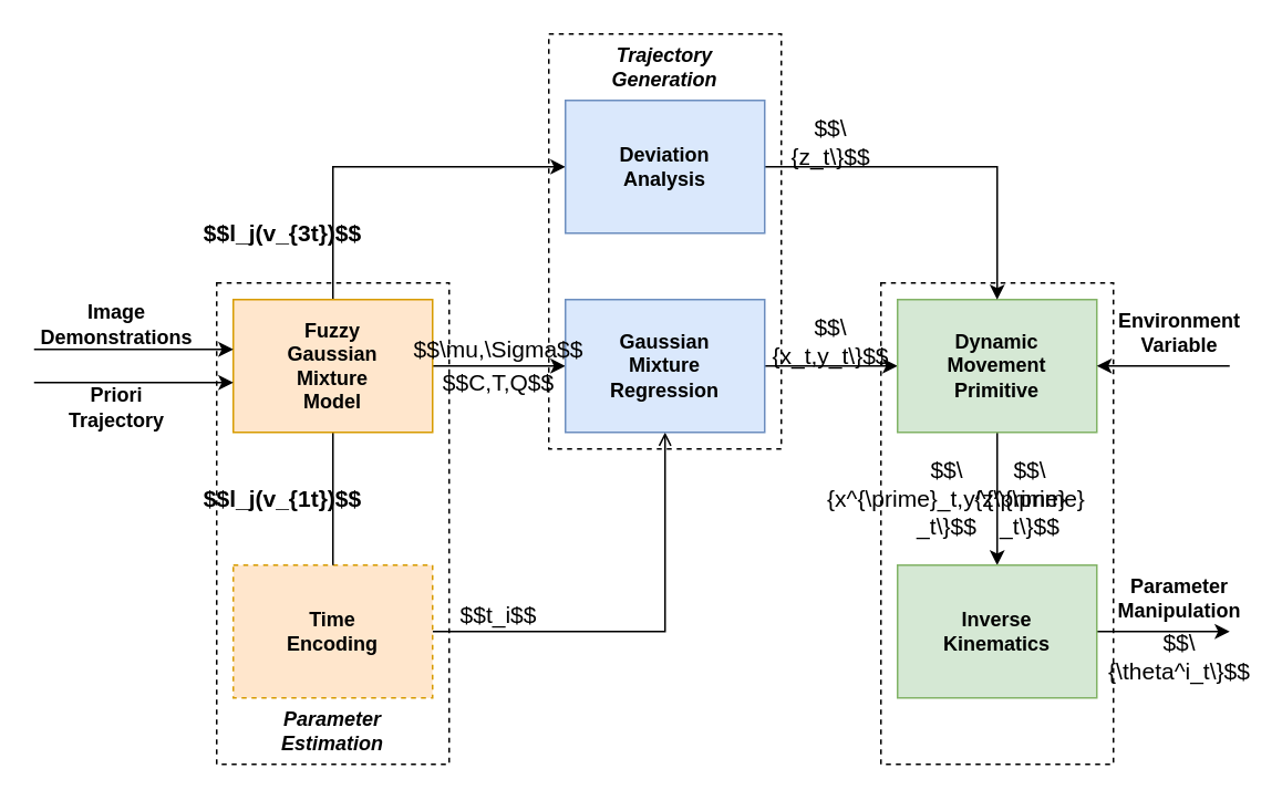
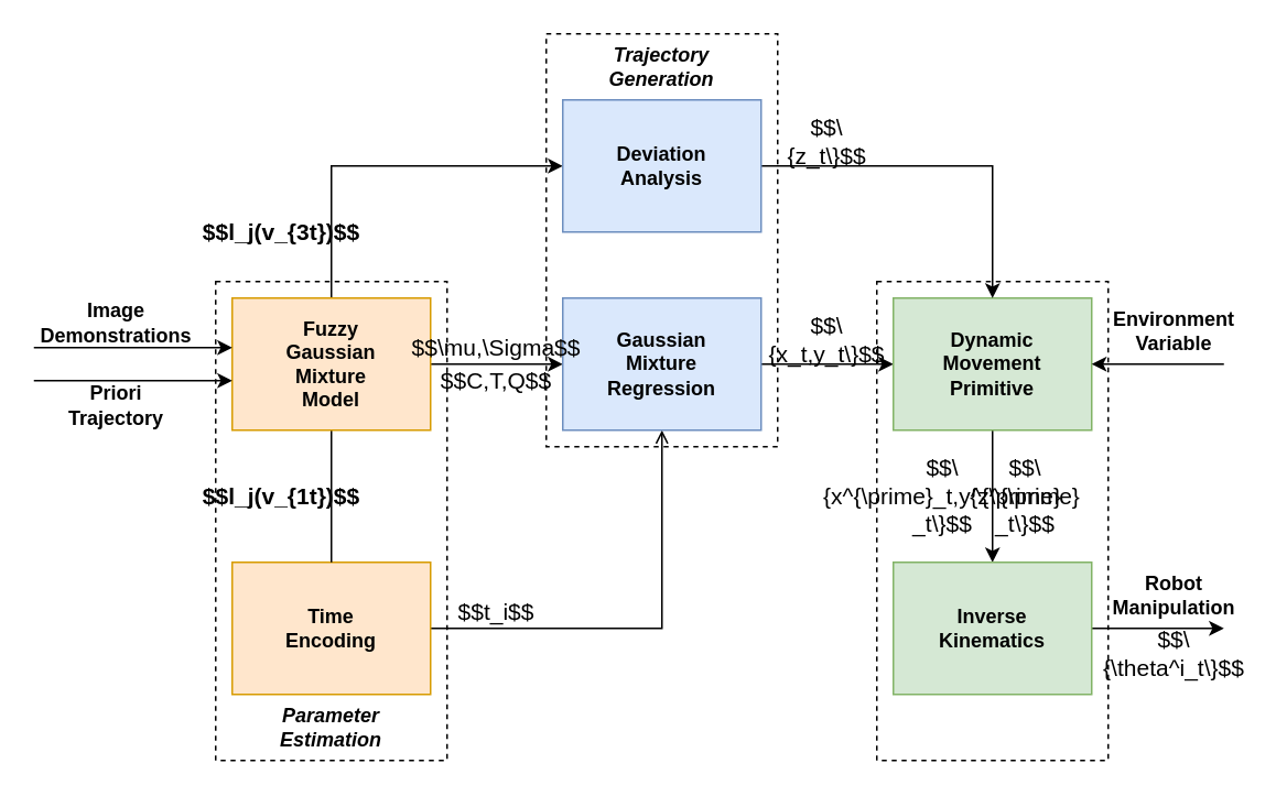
- <mxCell id="26" value="&lt;b&gt;Parameter Manipulation&lt;/b&gt;" style="text;html=1;strokeColor=none;fillColor=none;align=center;verticalAlign=middle;whiteSpace=wrap;rounded=0;" parent="1" vertex="1"><mxGeometry x="670" y="340" width="80" height="40" as="geometry" /></mxCell>
+ <mxCell id="26" value="&lt;b&gt;Robot Manipulation&lt;/b&gt;" style="text;html=1;strokeColor=none;fillColor=none;align=center;verticalAlign=middle;whiteSpace=wrap;rounded=0;" parent="1" vertex="1"><mxGeometry x="670" y="340" width="80" height="40" as="geometry" /></mxCell>
- <mxCell id="6" value="&lt;b&gt;Time&lt;/b&gt;&lt;br&gt;&lt;b&gt;Encoding&lt;/b&gt;" style="rounded=0;whiteSpace=wrap;html=1;fillColor=#ffe6cc;strokeColor=#d79b00;dashed=1;" parent="1" vertex="1"><mxGeometry x="140" y="340" width="120" height="80" as="geometry" /></mxCell>
+ <mxCell id="6" value="&lt;b&gt;Time&lt;/b&gt;&lt;br&gt;&lt;b&gt;Encoding&lt;/b&gt;" style="rounded=0;whiteSpace=wrap;html=1;fillColor=#ffe6cc;strokeColor=#d79b00;" parent="1" vertex="1"><mxGeometry x="140" y="340" width="120" height="80" as="geometry" /></mxCell>
